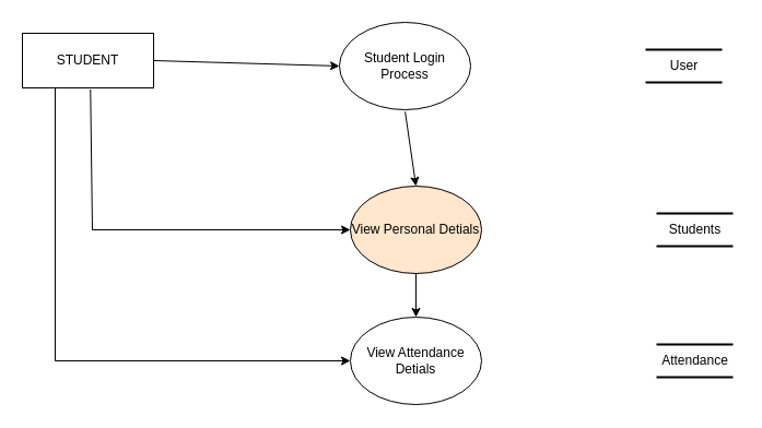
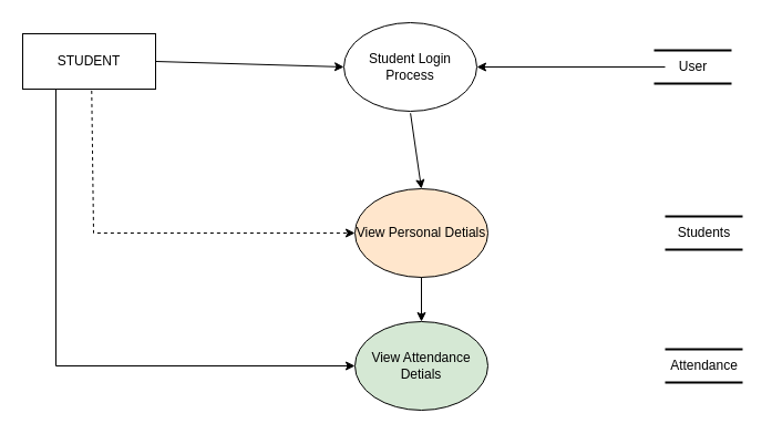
+ <mxCell id="8" value="" style="endArrow=classic;html=1;rounded=0;exitX=0;exitY=0.5;exitDx=0;exitDy=0;exitPerimeter=0;entryX=1;entryY=0.5;entryDx=0;entryDy=0;" parent="1" source="7" target="3" edge="1"><mxGeometry width="50" height="50" relative="1" as="geometry"><mxPoint x="490" y="85" as="sourcePoint" /><mxPoint x="490" y="-20" as="targetPoint" /></mxGeometry></mxCell>
- <mxCell id="9" value="" style="endArrow=classic;html=1;rounded=0;exitX=0.519;exitY=1.028;exitDx=0;exitDy=0;exitPerimeter=0;entryX=0;entryY=0.5;entryDx=0;entryDy=0;" parent="1" source="2" target="10" edge="1"><mxGeometry width="50" height="50" relative="1" as="geometry"><mxPoint x="290" y="150" as="sourcePoint" /><mxPoint x="310" y="210" as="targetPoint" /><Array as="points"><mxPoint x="84" y="210" /></Array></mxGeometry></mxCell>
+ <mxCell id="9" value="" style="endArrow=classic;html=1;rounded=0;exitX=0.519;exitY=1.028;exitDx=0;exitDy=0;exitPerimeter=0;entryX=0;entryY=0.5;entryDx=0;entryDy=0;dashed=1;" parent="1" source="2" target="10" edge="1"><mxGeometry width="50" height="50" relative="1" as="geometry"><mxPoint x="290" y="150" as="sourcePoint" /><mxPoint x="310" y="210" as="targetPoint" /><Array as="points"><mxPoint x="84" y="210" /></Array></mxGeometry></mxCell>
- <mxCell id="16" value="View Attendance  Detials" style="ellipse;whiteSpace=wrap;html=1;" parent="1" vertex="1"><mxGeometry x="320" y="290" width="120" height="80" as="geometry" /></mxCell>
+ <mxCell id="16" value="View Attendance  Detials" style="ellipse;whiteSpace=wrap;html=1;fillColor=#d5e8d4;" parent="1" vertex="1"><mxGeometry x="320" y="290" width="120" height="80" as="geometry" /></mxCell>
